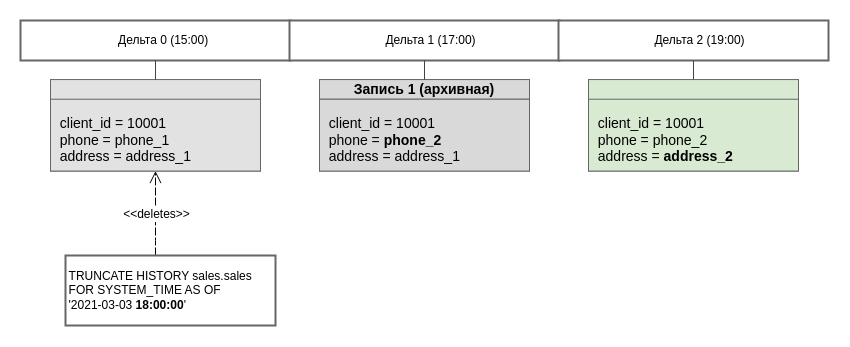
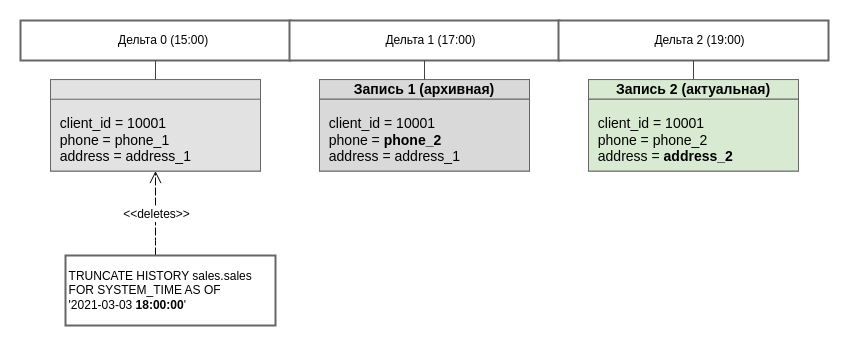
+ <mxCell id="12" value="&lt;div style='width: 207.0px;height:auto;word-break: break-word;'&gt;&lt;div align=&quot;center&quot;&gt;&lt;span style=&quot;font-family: Arial; font-size: 14px; font-weight: bold; text-decoration: none; line-height: 16.5px;&quot;&gt;Запись 2 (актуальная)&lt;/span&gt;&lt;/div&gt;&lt;/div&gt;" style="shape=rect;shadow=0;strokeWidth=1;fillColor=#d9ead3;strokeColor=#666666;opacity=100.0;html=1;nl2Br=0;verticalAlign=top;align=center;spacingLeft=0.0;spacingRight=0;spacingTop=-5.0;spacingBottom=2;whiteSpace=wrap;gliffyId=174;" vertex="1" parent="11"><mxGeometry width="210" height="19.652" as="geometry" /></mxCell>
